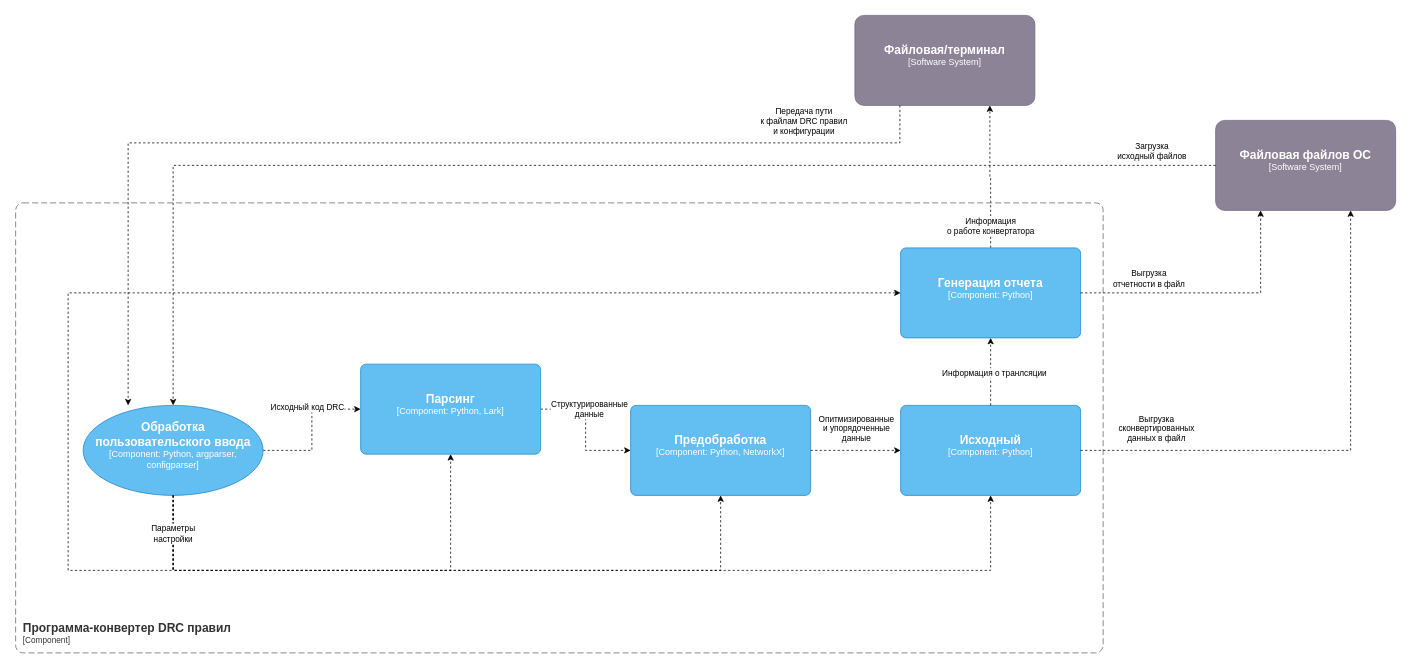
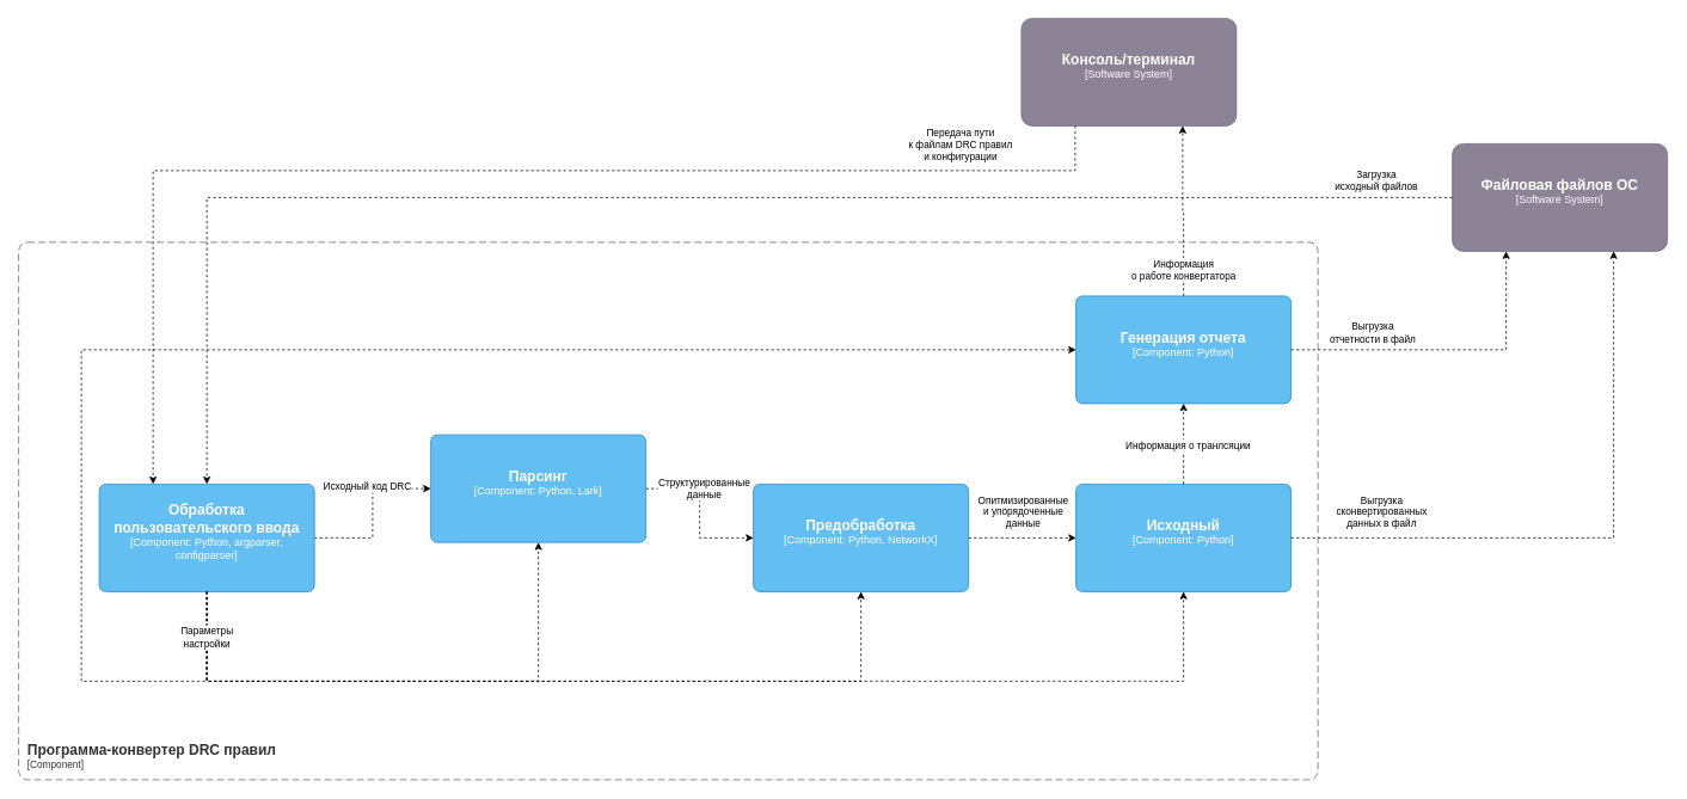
- <mxCell id="4" value="&lt;font style=&quot;font-size: 16px&quot;&gt;&lt;b&gt;Файловая/терминал&lt;/b&gt;&lt;/font&gt;&lt;div&gt;[Software System]&lt;/div&gt;&lt;br&gt;&lt;div&gt;&lt;font style=&quot;font-size: 11px&quot;&gt;&lt;font color=&quot;#cccccc&quot;&gt;&lt;/font&gt;&lt;/div&gt;" style="rounded=1;whiteSpace=wrap;html=1;labelBackgroundColor=none;fillColor=#8C8496;fontColor=#ffffff;align=center;arcSize=10;strokeColor=#736782;metaEdit=1;resizable=0;points=[[0.25,0,0],[0.5,0,0],[0.75,0,0],[1,0.25,0],[1,0.5,0],[1,0.75,0],[0.75,1,0],[0.5,1,0],[0.25,1,0],[0,0.75,0],[0,0.5,0],[0,0.25,0]];" parent="1" vertex="1"><mxGeometry x="1139" y="20" width="240" height="120" as="geometry" /></mxCell>
+ <mxCell id="4" value="&lt;font style=&quot;font-size: 16px&quot;&gt;&lt;b&gt;Консоль/терминал&lt;/b&gt;&lt;/font&gt;&lt;div&gt;[Software System]&lt;/div&gt;&lt;br&gt;&lt;div&gt;&lt;font style=&quot;font-size: 11px&quot;&gt;&lt;font color=&quot;#cccccc&quot;&gt;&lt;/font&gt;&lt;/div&gt;" style="rounded=1;whiteSpace=wrap;html=1;labelBackgroundColor=none;fillColor=#8C8496;fontColor=#ffffff;align=center;arcSize=10;strokeColor=#736782;metaEdit=1;resizable=0;points=[[0.25,0,0],[0.5,0,0],[0.75,0,0],[1,0.25,0],[1,0.5,0],[1,0.75,0],[0.75,1,0],[0.5,1,0],[0.25,1,0],[0,0.75,0],[0,0.5,0],[0,0.25,0]];" parent="1" vertex="1"><mxGeometry x="1139" y="20" width="240" height="120" as="geometry" /></mxCell>
- <mxCell id="10" value="&lt;font style=&quot;font-size: 16px&quot;&gt;&lt;b&gt;Обработка пользовательского ввода&lt;/b&gt;&lt;/font&gt;&lt;div&gt;[Component: Python, argparser, configparser]&lt;/div&gt;&lt;br&gt;&lt;div&gt;&lt;font style=&quot;font-size: 11px&quot;&gt;&lt;/font&gt;&lt;/div&gt;" style="ellipse;whiteSpace=wrap;html=1;labelBackgroundColor=none;fillColor=#63BEF2;fontColor=#ffffff;align=center;arcSize=6;strokeColor=#2086C9;metaEdit=1;resizable=0;points=[[0.25,0,0],[0.5,0,0],[0.75,0,0],[1,0.25,0],[1,0.5,0],[1,0.75,0],[0.75,1,0],[0.5,1,0],[0.25,1,0],[0,0.75,0],[0,0.5,0],[0,0.25,0]];" parent="1" vertex="1"><mxGeometry x="110" y="540" width="240" height="120" as="geometry" /></mxCell>
+ <mxCell id="10" value="&lt;font style=&quot;font-size: 16px&quot;&gt;&lt;b&gt;Обработка пользовательского ввода&lt;/b&gt;&lt;/font&gt;&lt;div&gt;[Component: Python, argparser, configparser]&lt;/div&gt;&lt;br&gt;&lt;div&gt;&lt;font style=&quot;font-size: 11px&quot;&gt;&lt;/font&gt;&lt;/div&gt;" style="rounded=1;whiteSpace=wrap;html=1;labelBackgroundColor=none;fillColor=#63BEF2;fontColor=#ffffff;align=center;arcSize=6;strokeColor=#2086C9;metaEdit=1;resizable=0;points=[[0.25,0,0],[0.5,0,0],[0.75,0,0],[1,0.25,0],[1,0.5,0],[1,0.75,0],[0.75,1,0],[0.5,1,0],[0.25,1,0],[0,0.75,0],[0,0.5,0],[0,0.25,0]];" parent="1" vertex="1"><mxGeometry x="110" y="540" width="240" height="120" as="geometry" /></mxCell>
